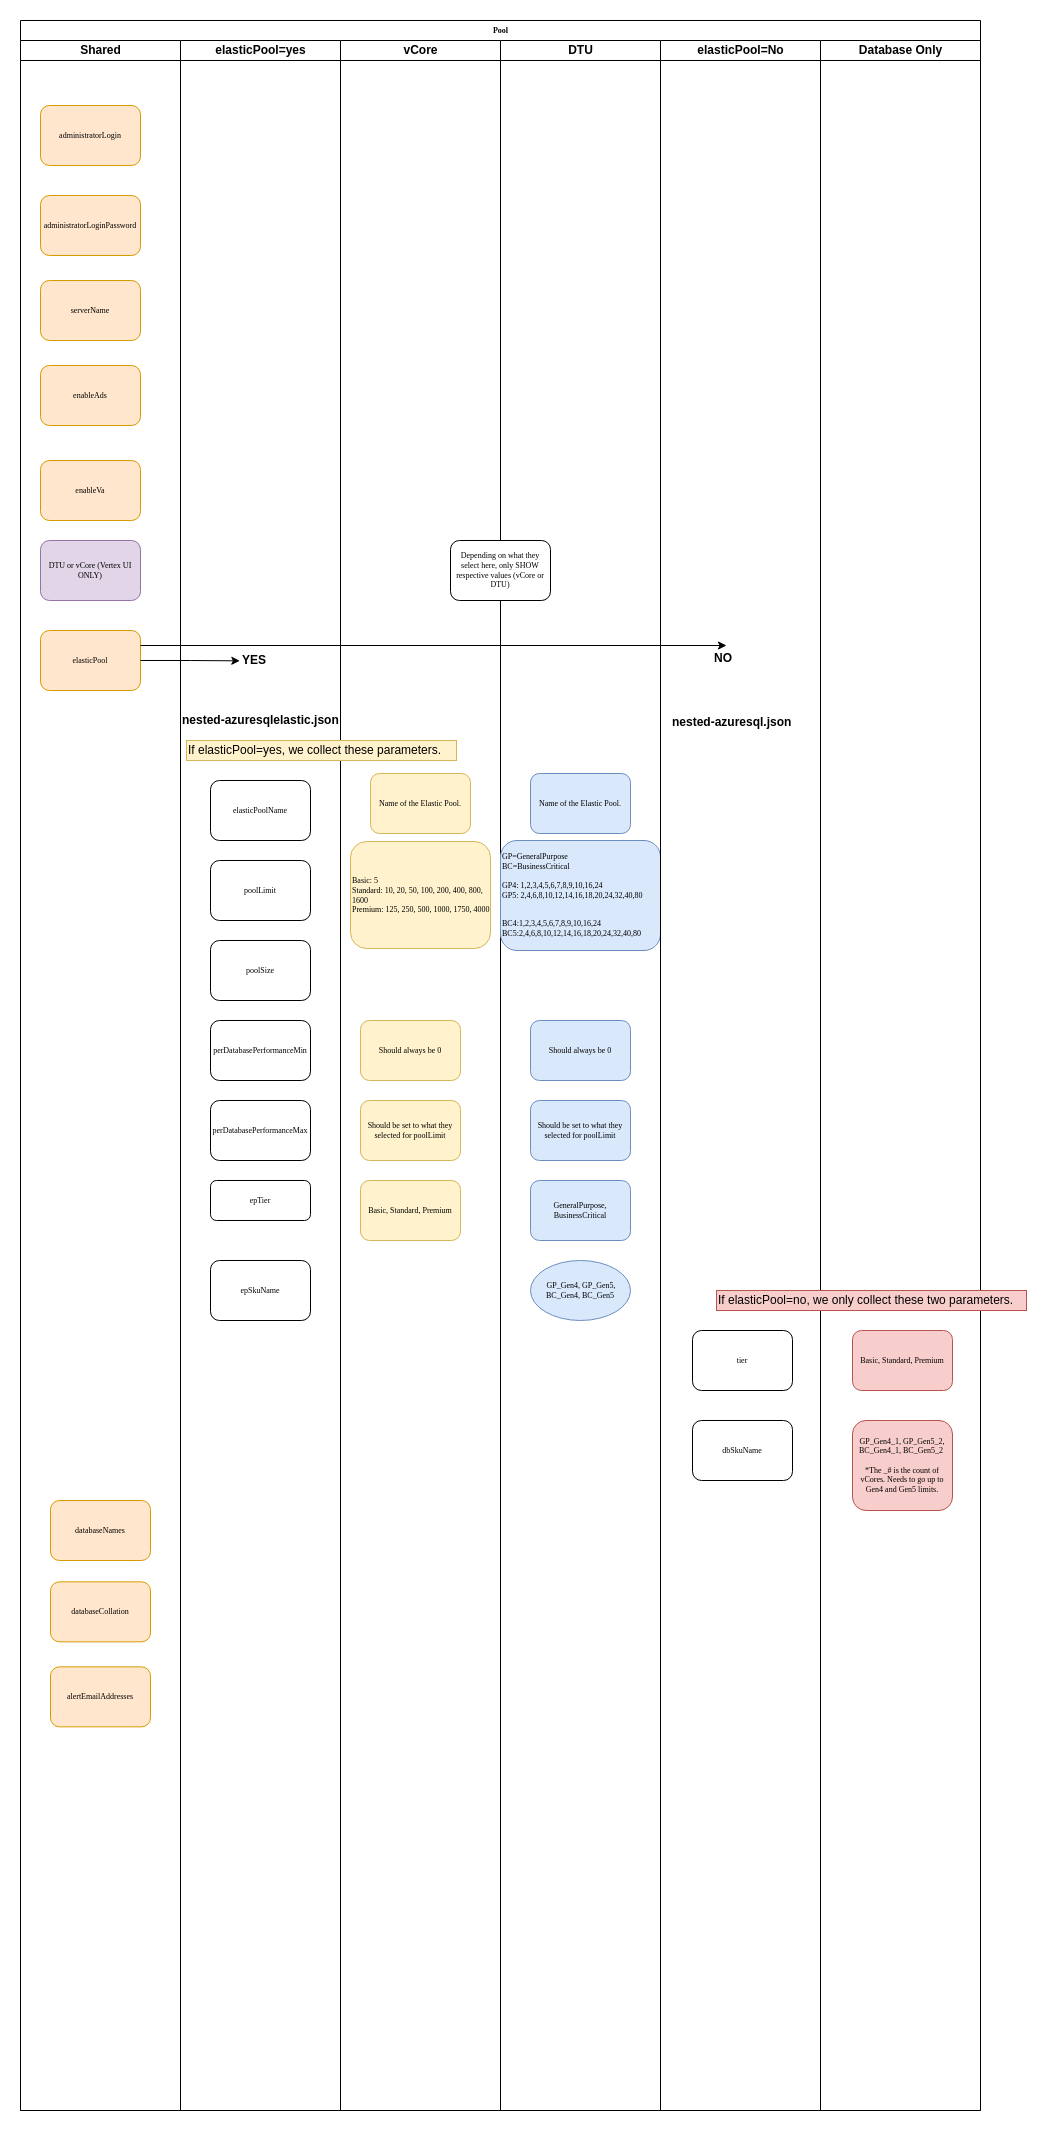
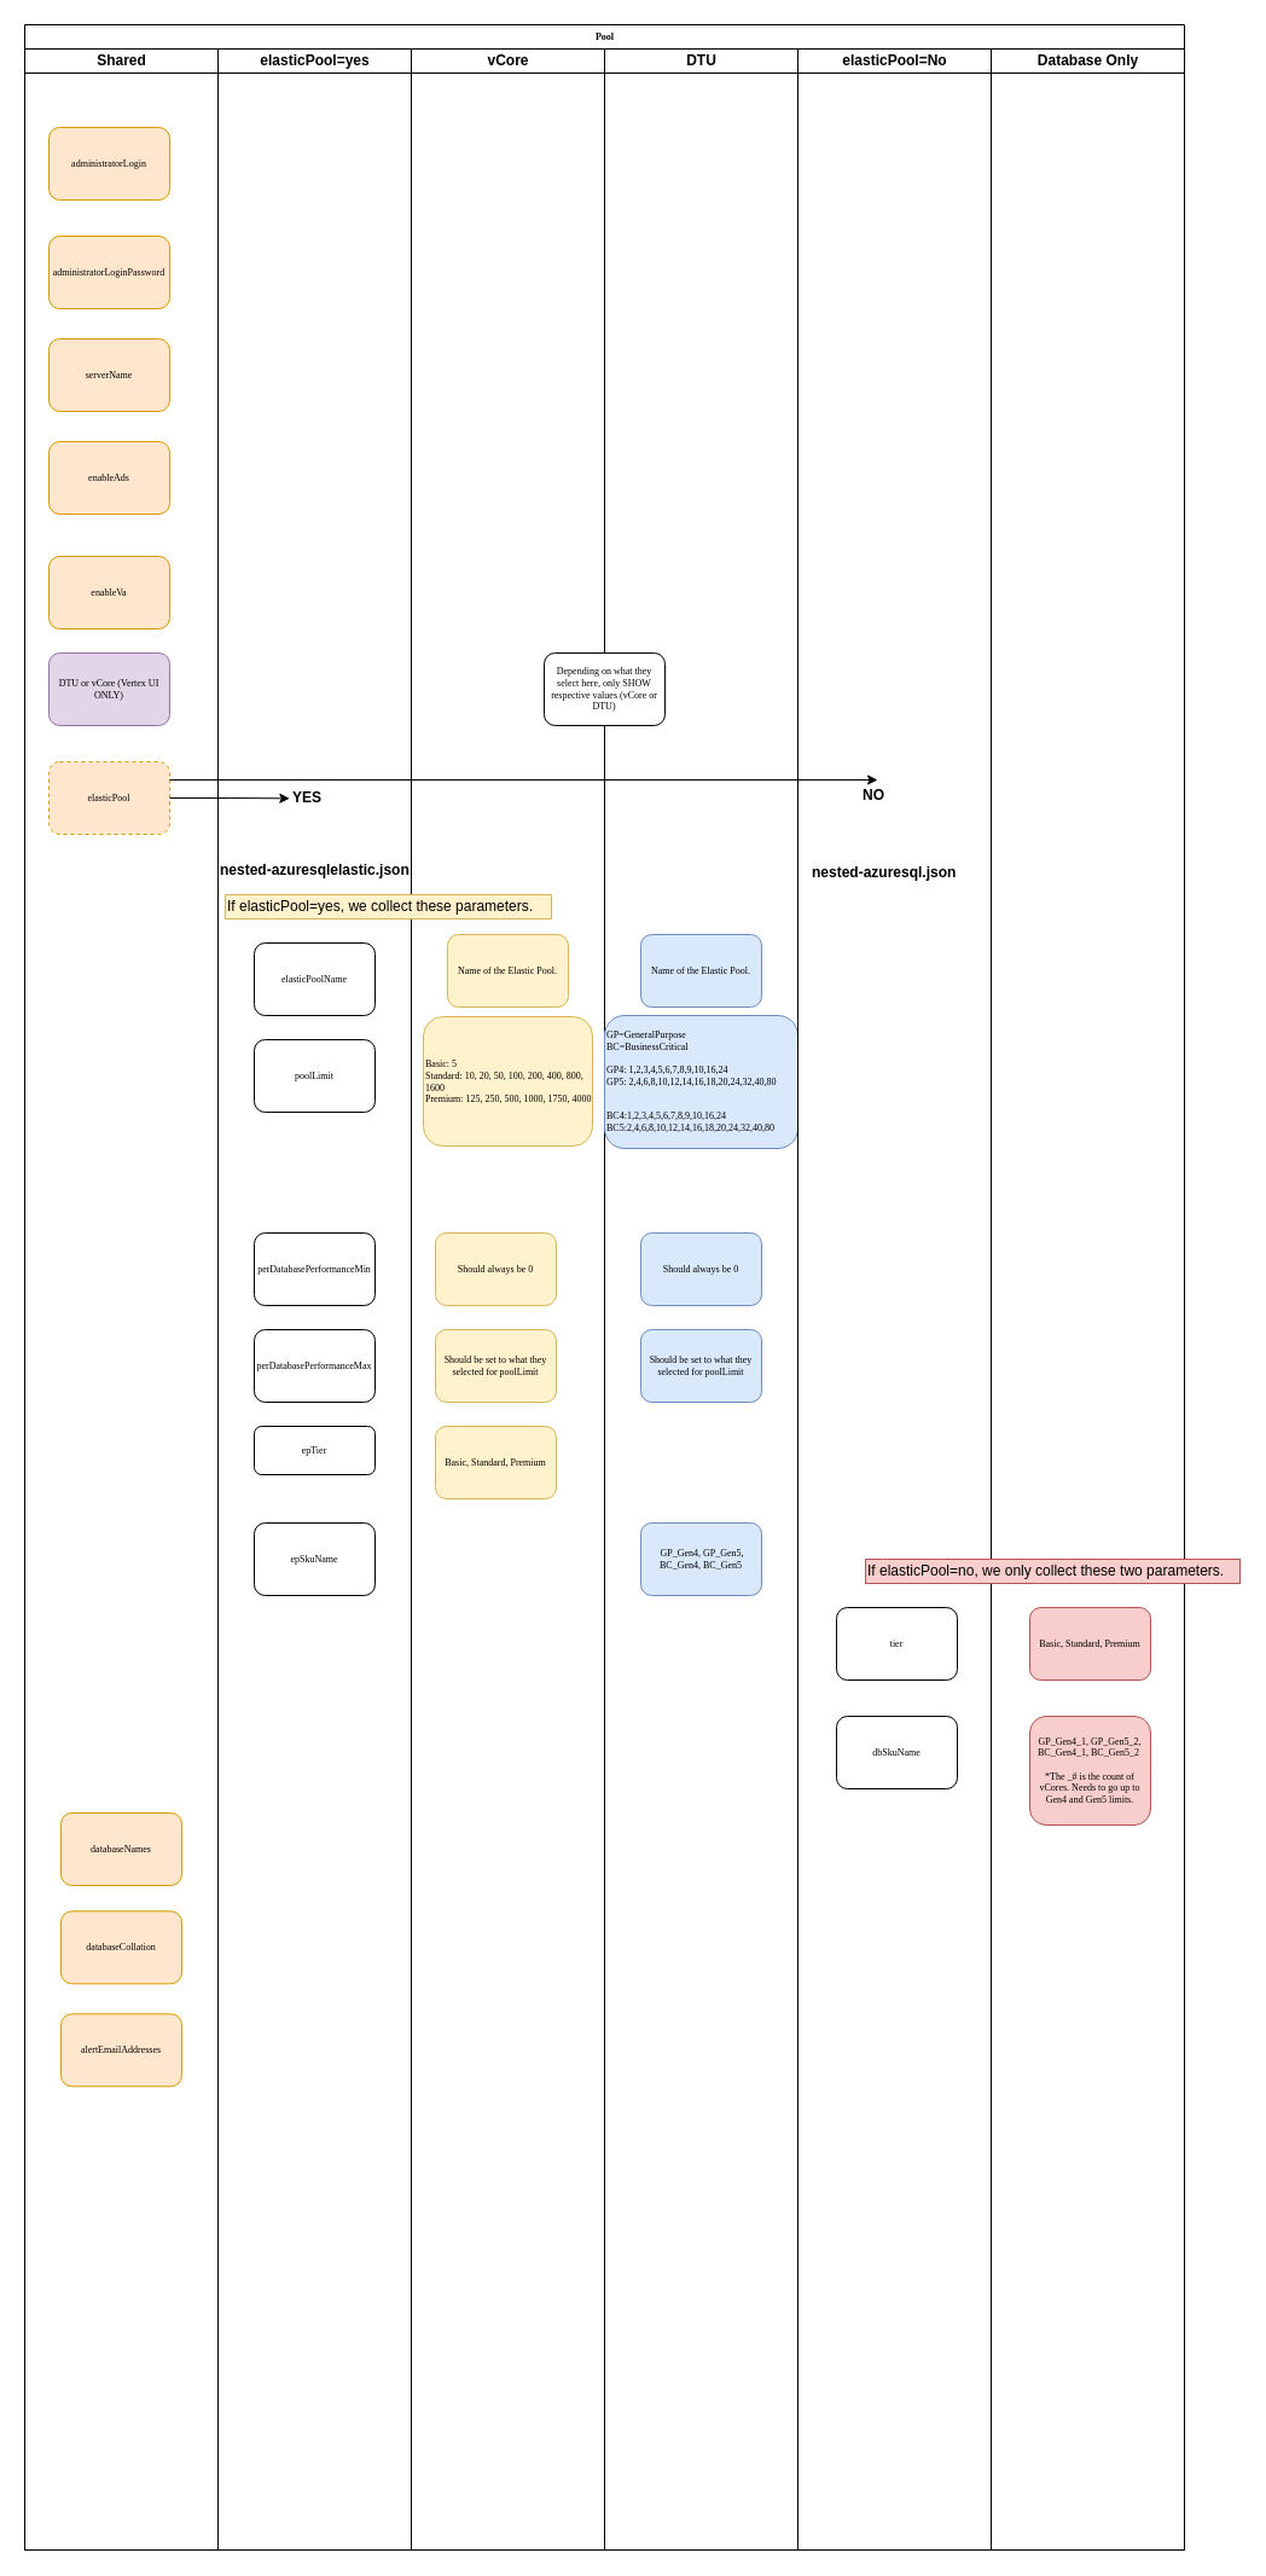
- <mxCell id="9" value="elasticPool" style="rounded=1;whiteSpace=wrap;html=1;shadow=0;labelBackgroundColor=none;strokeColor=#d79b00;strokeWidth=1;fillColor=#ffe6cc;fontFamily=Verdana;fontSize=8;align=center;" vertex="1" parent="3"><mxGeometry x="20" y="590" width="100" height="60" as="geometry" /></mxCell>
+ <mxCell id="9" value="elasticPool" style="rounded=1;whiteSpace=wrap;html=1;shadow=0;labelBackgroundColor=none;strokeColor=#d79b00;strokeWidth=1;fillColor=#ffe6cc;fontFamily=Verdana;fontSize=8;align=center;dashed=1;" vertex="1" parent="3"><mxGeometry x="20" y="590" width="100" height="60" as="geometry" /></mxCell>
- <mxCell id="18" value="poolSize" style="rounded=1;whiteSpace=wrap;html=1;shadow=0;labelBackgroundColor=none;strokeColor=#000000;strokeWidth=1;fillColor=#ffffff;fontFamily=Verdana;fontSize=8;fontColor=#000000;align=center;" vertex="1" parent="15"><mxGeometry x="30" y="900" width="100" height="60" as="geometry" /></mxCell>
- <mxCell id="32" value="GeneralPurpose, BusinessCritical" style="rounded=1;whiteSpace=wrap;html=1;shadow=0;labelBackgroundColor=none;strokeColor=#6c8ebf;strokeWidth=1;fillColor=#dae8fc;fontFamily=Verdana;fontSize=8;align=center;" vertex="1" parent="27"><mxGeometry x="30" y="1140" width="100" height="60" as="geometry" /></mxCell>
- <mxCell id="33" value="&amp;nbsp;GP_Gen4, GP_Gen5, BC_Gen4, BC_Gen5" style="ellipse;whiteSpace=wrap;html=1;shadow=0;labelBackgroundColor=none;strokeColor=#6c8ebf;strokeWidth=1;fillColor=#dae8fc;fontFamily=Verdana;fontSize=8;align=center;" vertex="1" parent="27"><mxGeometry x="30" y="1220" width="100" height="60" as="geometry" /></mxCell>
+ <mxCell id="33" value="&amp;nbsp;GP_Gen4, GP_Gen5, BC_Gen4, BC_Gen5" style="rounded=1;whiteSpace=wrap;html=1;shadow=0;labelBackgroundColor=none;strokeColor=#6c8ebf;strokeWidth=1;fillColor=#dae8fc;fontFamily=Verdana;fontSize=8;align=center;" vertex="1" parent="27"><mxGeometry x="30" y="1220" width="100" height="60" as="geometry" /></mxCell>
